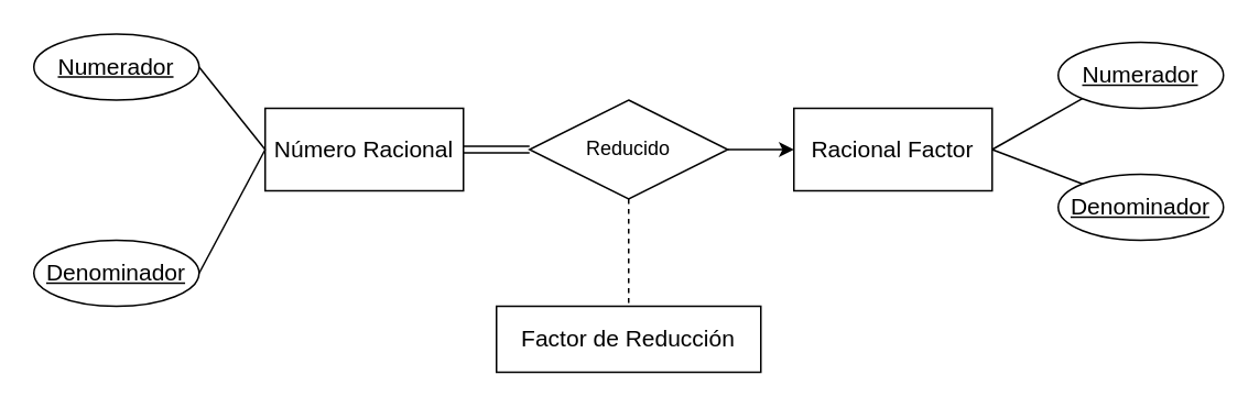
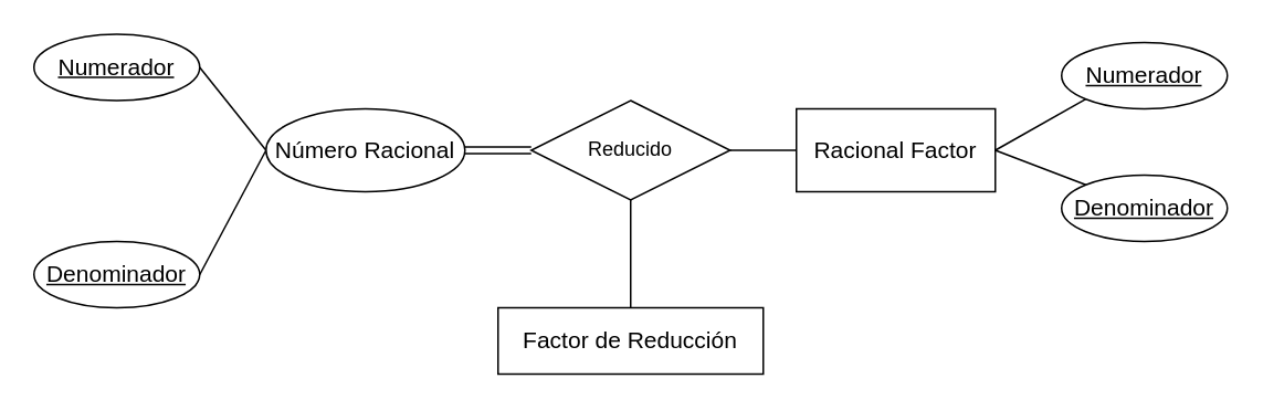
- <mxCell id="2" value="Número Racional" style="whiteSpace=wrap;html=1;align=center;fontSize=14;" vertex="1" parent="1"><mxGeometry x="160" y="65" width="120" height="50" as="geometry" /></mxCell>
+ <mxCell id="2" value="Número Racional" style="ellipse;whiteSpace=wrap;html=1;align=center;fontSize=14;" vertex="1" parent="1"><mxGeometry x="160" y="65" width="120" height="50" as="geometry" /></mxCell>
- <mxCell id="8" style="edgeStyle=orthogonalEdgeStyle;rounded=0;orthogonalLoop=1;jettySize=auto;html=1;exitX=1;exitY=0.5;exitDx=0;exitDy=0;entryX=0;entryY=0.5;entryDx=0;entryDy=0;endArrow=classic;startFill=0;endFill=1;" edge="1" parent="1" source="10" target="6"><mxGeometry relative="1" as="geometry" /></mxCell>
+ <mxCell id="8" style="edgeStyle=orthogonalEdgeStyle;rounded=0;orthogonalLoop=1;jettySize=auto;html=1;exitX=1;exitY=0.5;exitDx=0;exitDy=0;entryX=0;entryY=0.5;entryDx=0;entryDy=0;endArrow=none;startFill=0;endFill=1;" edge="1" parent="1" source="10" target="6"><mxGeometry relative="1" as="geometry" /></mxCell>
- <mxCell id="9" style="rounded=0;orthogonalLoop=1;jettySize=auto;html=1;exitX=0.5;exitY=1;exitDx=0;exitDy=0;entryX=0.5;entryY=0;entryDx=0;entryDy=0;endArrow=none;startFill=0;dashed=1;" edge="1" parent="1" source="10" target="11"><mxGeometry relative="1" as="geometry" /></mxCell>
+ <mxCell id="9" style="rounded=0;orthogonalLoop=1;jettySize=auto;html=1;exitX=0.5;exitY=1;exitDx=0;exitDy=0;entryX=0.5;entryY=0;entryDx=0;entryDy=0;endArrow=none;startFill=0;" edge="1" parent="1" source="10" target="11"><mxGeometry relative="1" as="geometry" /></mxCell>
